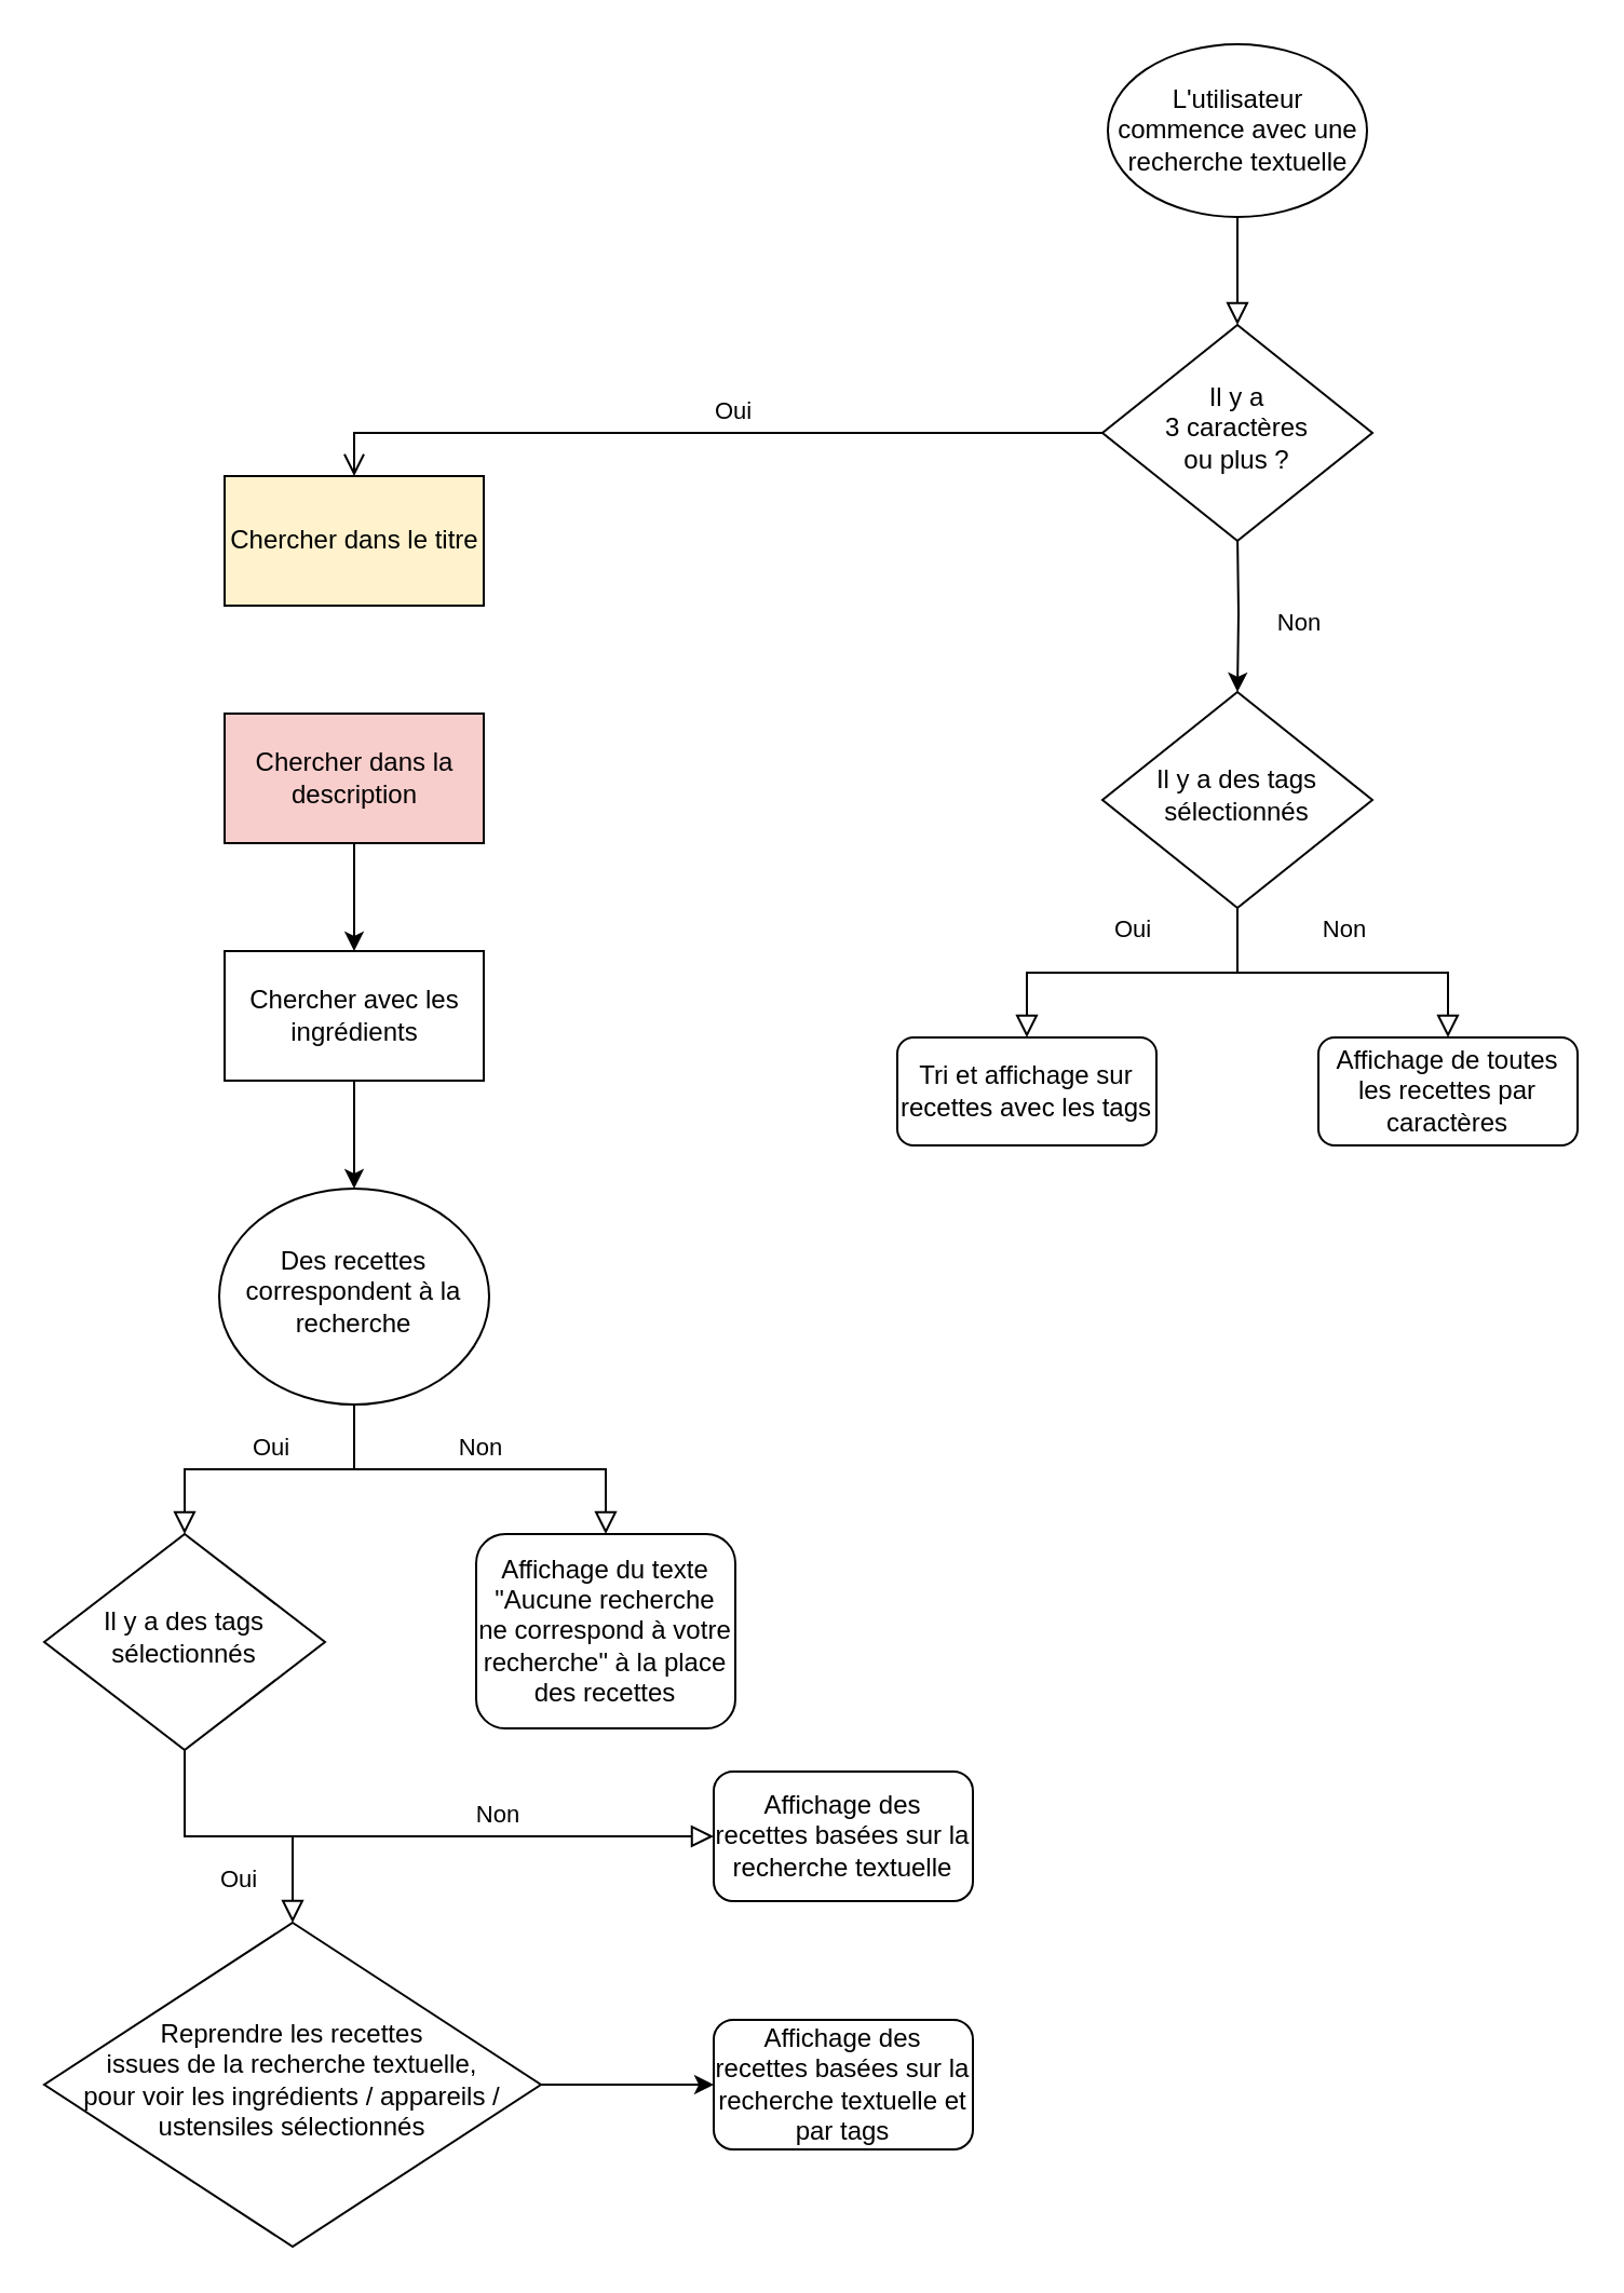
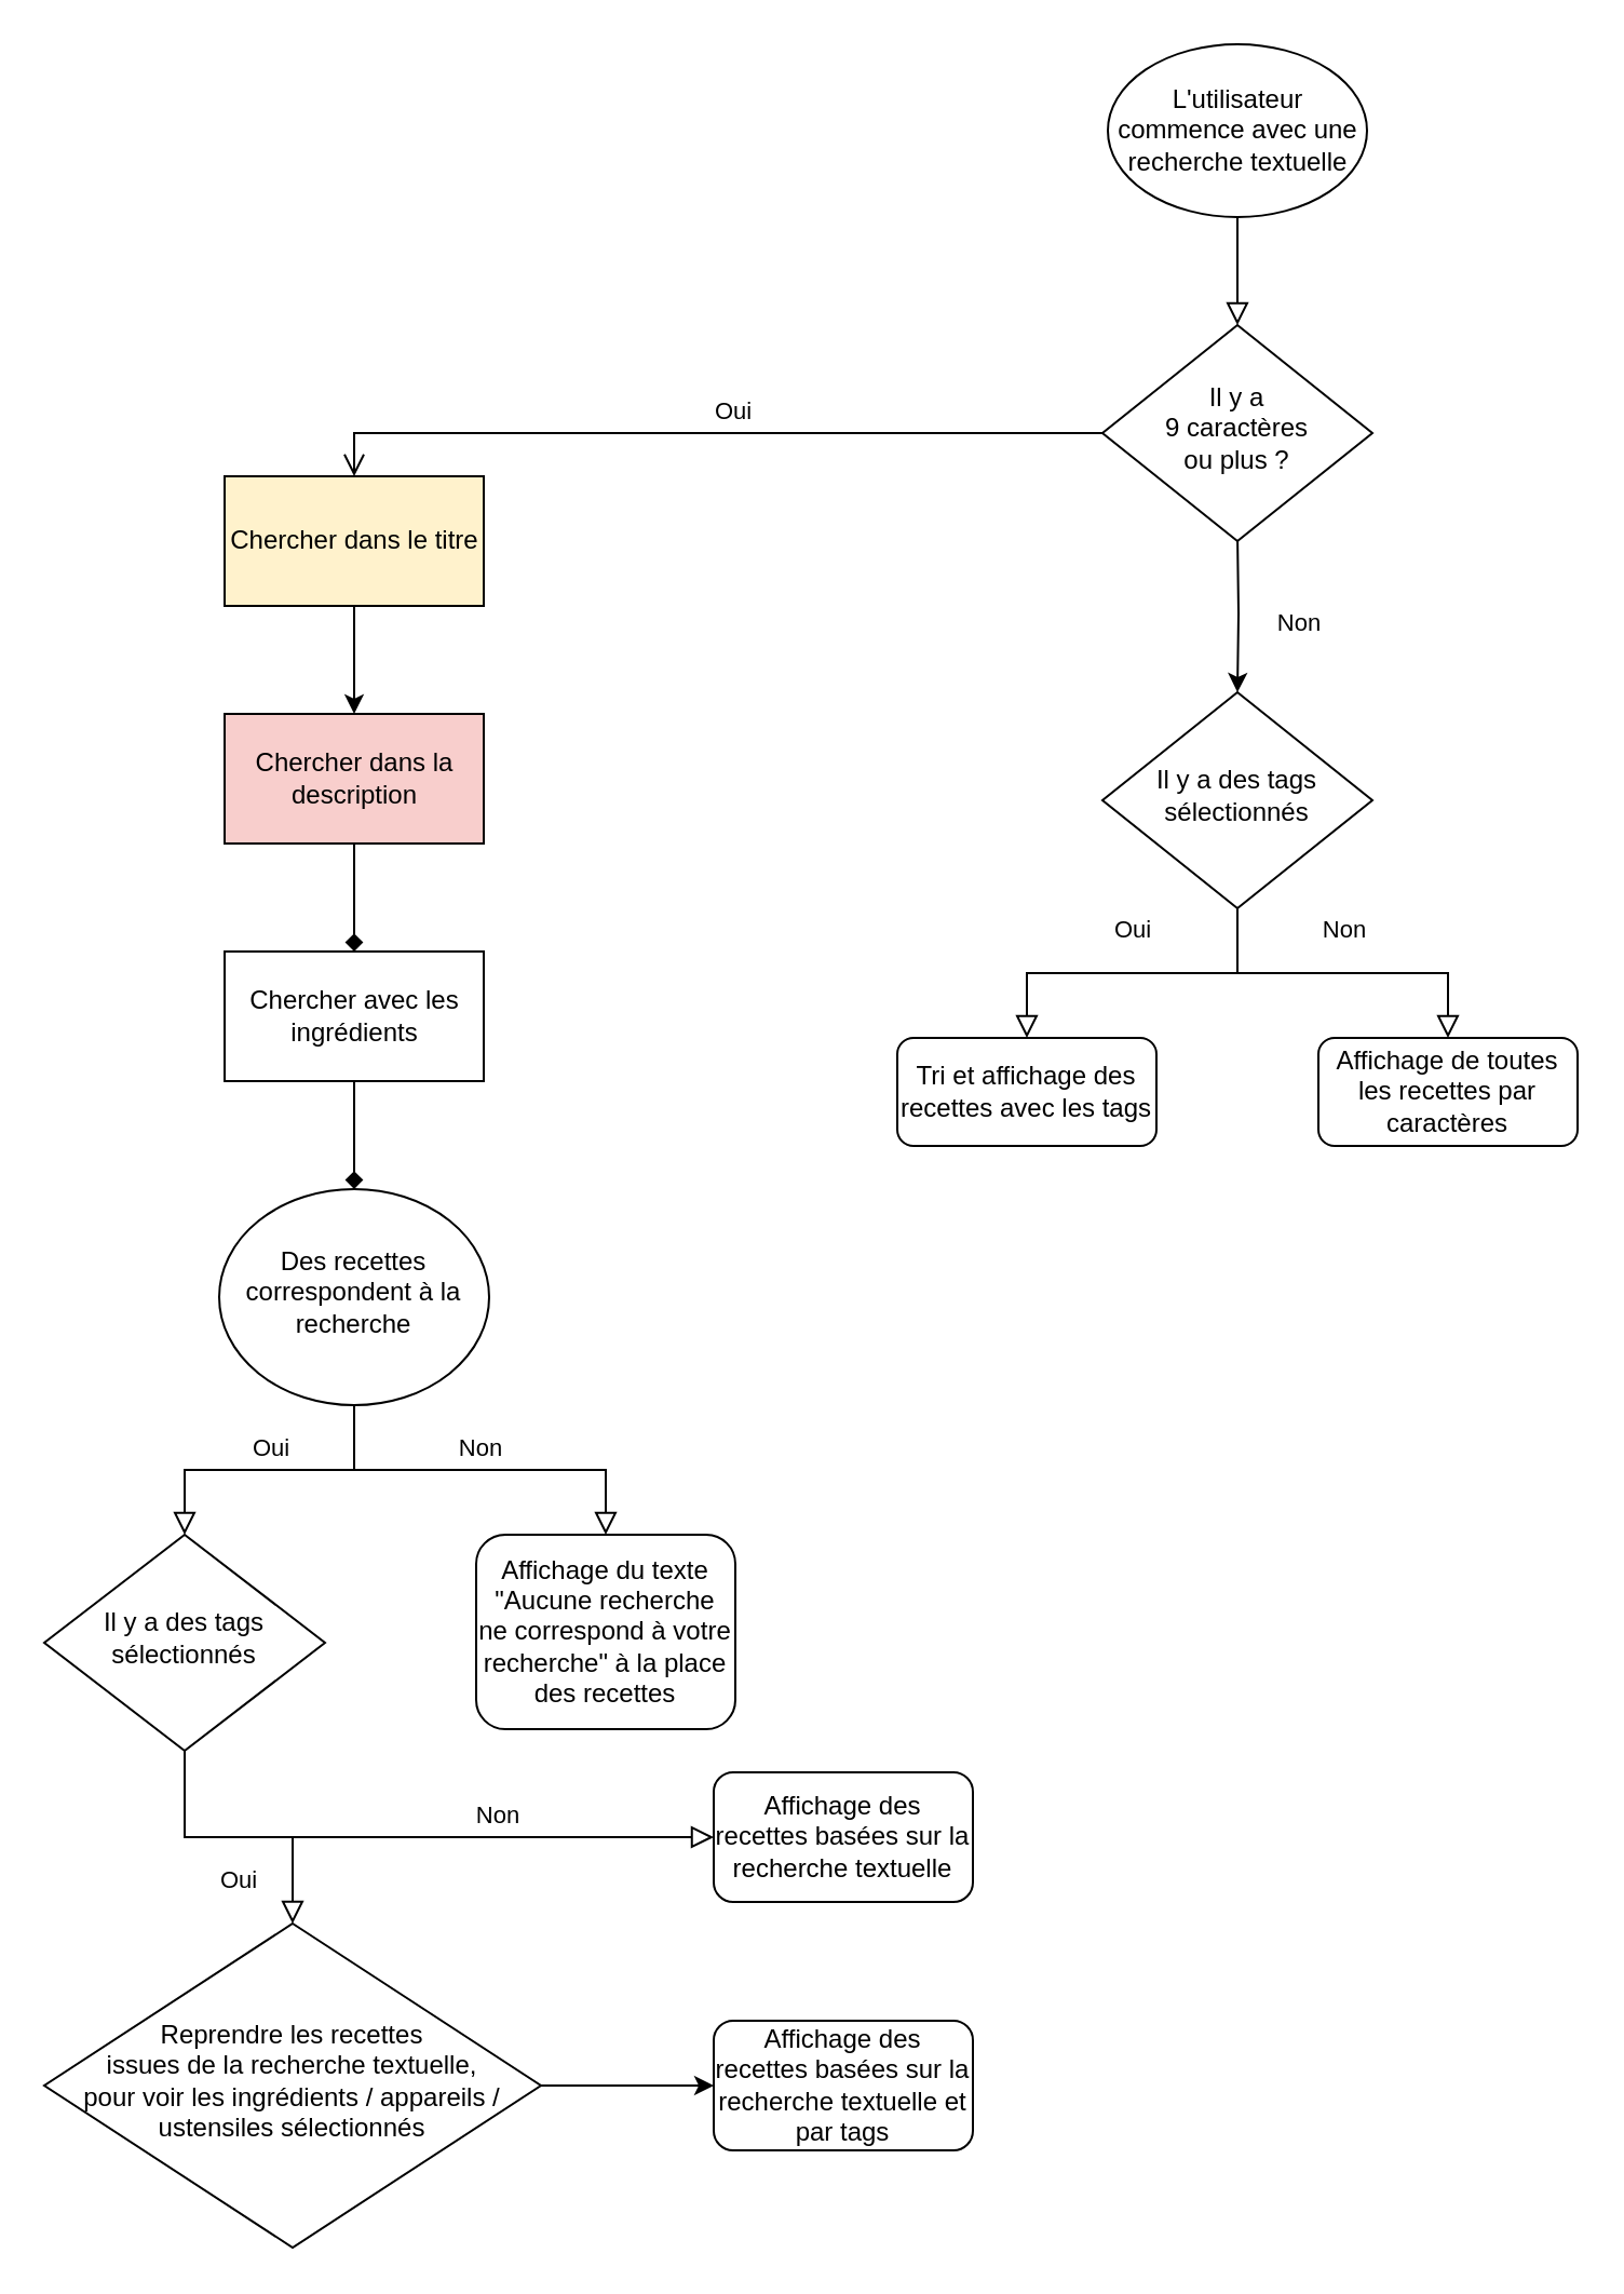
- <mxCell id="5" value="Il y a&lt;br&gt;3 caractères&lt;br&gt;ou plus ?" style="rhombus;whiteSpace=wrap;html=1;shadow=0;fontFamily=Helvetica;fontSize=12;align=center;strokeWidth=1;spacing=6;spacingTop=-4;" parent="1" vertex="1"><mxGeometry x="510" y="150" width="125" height="100" as="geometry" /></mxCell>
+ <mxCell id="5" value="Il y a&lt;br&gt;9 caractères&lt;br&gt;ou plus ?" style="rhombus;whiteSpace=wrap;html=1;shadow=0;fontFamily=Helvetica;fontSize=12;align=center;strokeWidth=1;spacing=6;spacingTop=-4;" parent="1" vertex="1"><mxGeometry x="510" y="150" width="125" height="100" as="geometry" /></mxCell>
+ <mxCell id="23" style="edgeStyle=orthogonalEdgeStyle;rounded=0;orthogonalLoop=1;jettySize=auto;html=1;entryX=0.5;entryY=0;entryDx=0;entryDy=0;" edge="1" parent="1" source="24" target="26"><mxGeometry relative="1" as="geometry" /></mxCell>
- <mxCell id="25" style="edgeStyle=orthogonalEdgeStyle;rounded=0;orthogonalLoop=1;jettySize=auto;html=1;entryX=0.5;entryY=0;entryDx=0;entryDy=0;" edge="1" parent="1" source="26" target="28"><mxGeometry relative="1" as="geometry" /></mxCell>
+ <mxCell id="25" style="edgeStyle=orthogonalEdgeStyle;rounded=0;orthogonalLoop=1;jettySize=auto;html=1;entryX=0.5;entryY=0;entryDx=0;entryDy=0;endArrow=diamond;" edge="1" parent="1" source="26" target="28"><mxGeometry relative="1" as="geometry" /></mxCell>
- <mxCell id="6" value="Tri et affichage sur recettes avec les tags" style="rounded=1;whiteSpace=wrap;html=1;fontSize=12;glass=0;strokeWidth=1;shadow=0;" parent="1" vertex="1"><mxGeometry x="415" y="480" width="120" height="50" as="geometry" /></mxCell>
+ <mxCell id="6" value="Tri et affichage des recettes avec les tags" style="rounded=1;whiteSpace=wrap;html=1;fontSize=12;glass=0;strokeWidth=1;shadow=0;" parent="1" vertex="1"><mxGeometry x="415" y="480" width="120" height="50" as="geometry" /></mxCell>
- <mxCell id="27" style="edgeStyle=orthogonalEdgeStyle;rounded=0;orthogonalLoop=1;jettySize=auto;html=1;entryX=0.5;entryY=0;entryDx=0;entryDy=0;" edge="1" parent="1" source="28" target="9"><mxGeometry relative="1" as="geometry" /></mxCell>
+ <mxCell id="27" style="edgeStyle=orthogonalEdgeStyle;rounded=0;orthogonalLoop=1;jettySize=auto;html=1;entryX=0.5;entryY=0;entryDx=0;entryDy=0;endArrow=diamond;" edge="1" parent="1" source="28" target="9"><mxGeometry relative="1" as="geometry" /></mxCell>
